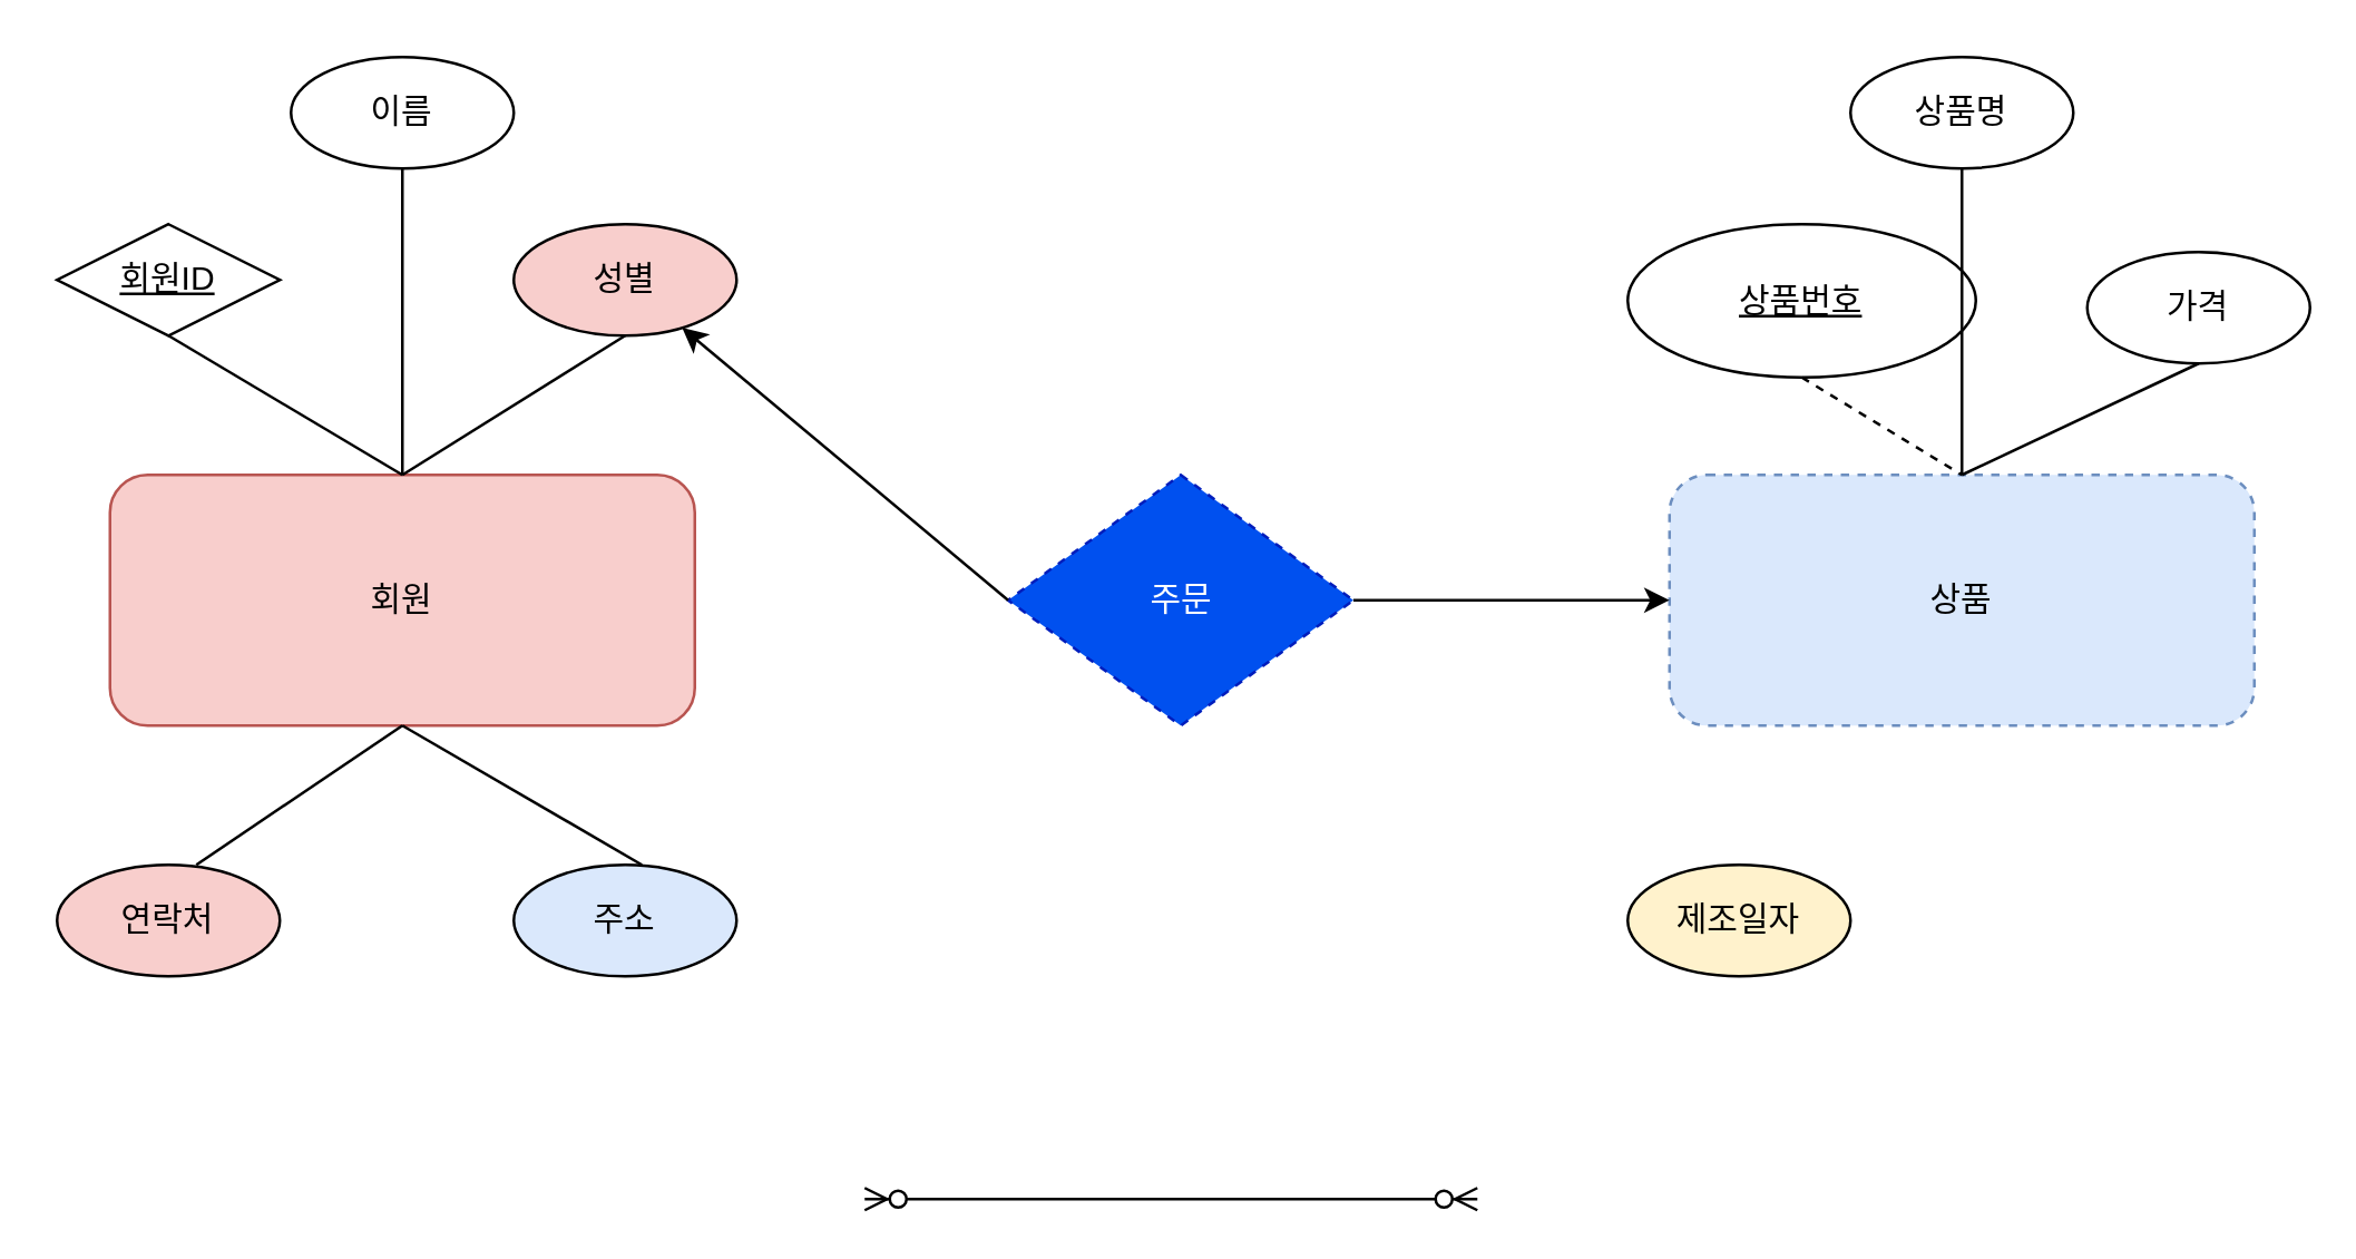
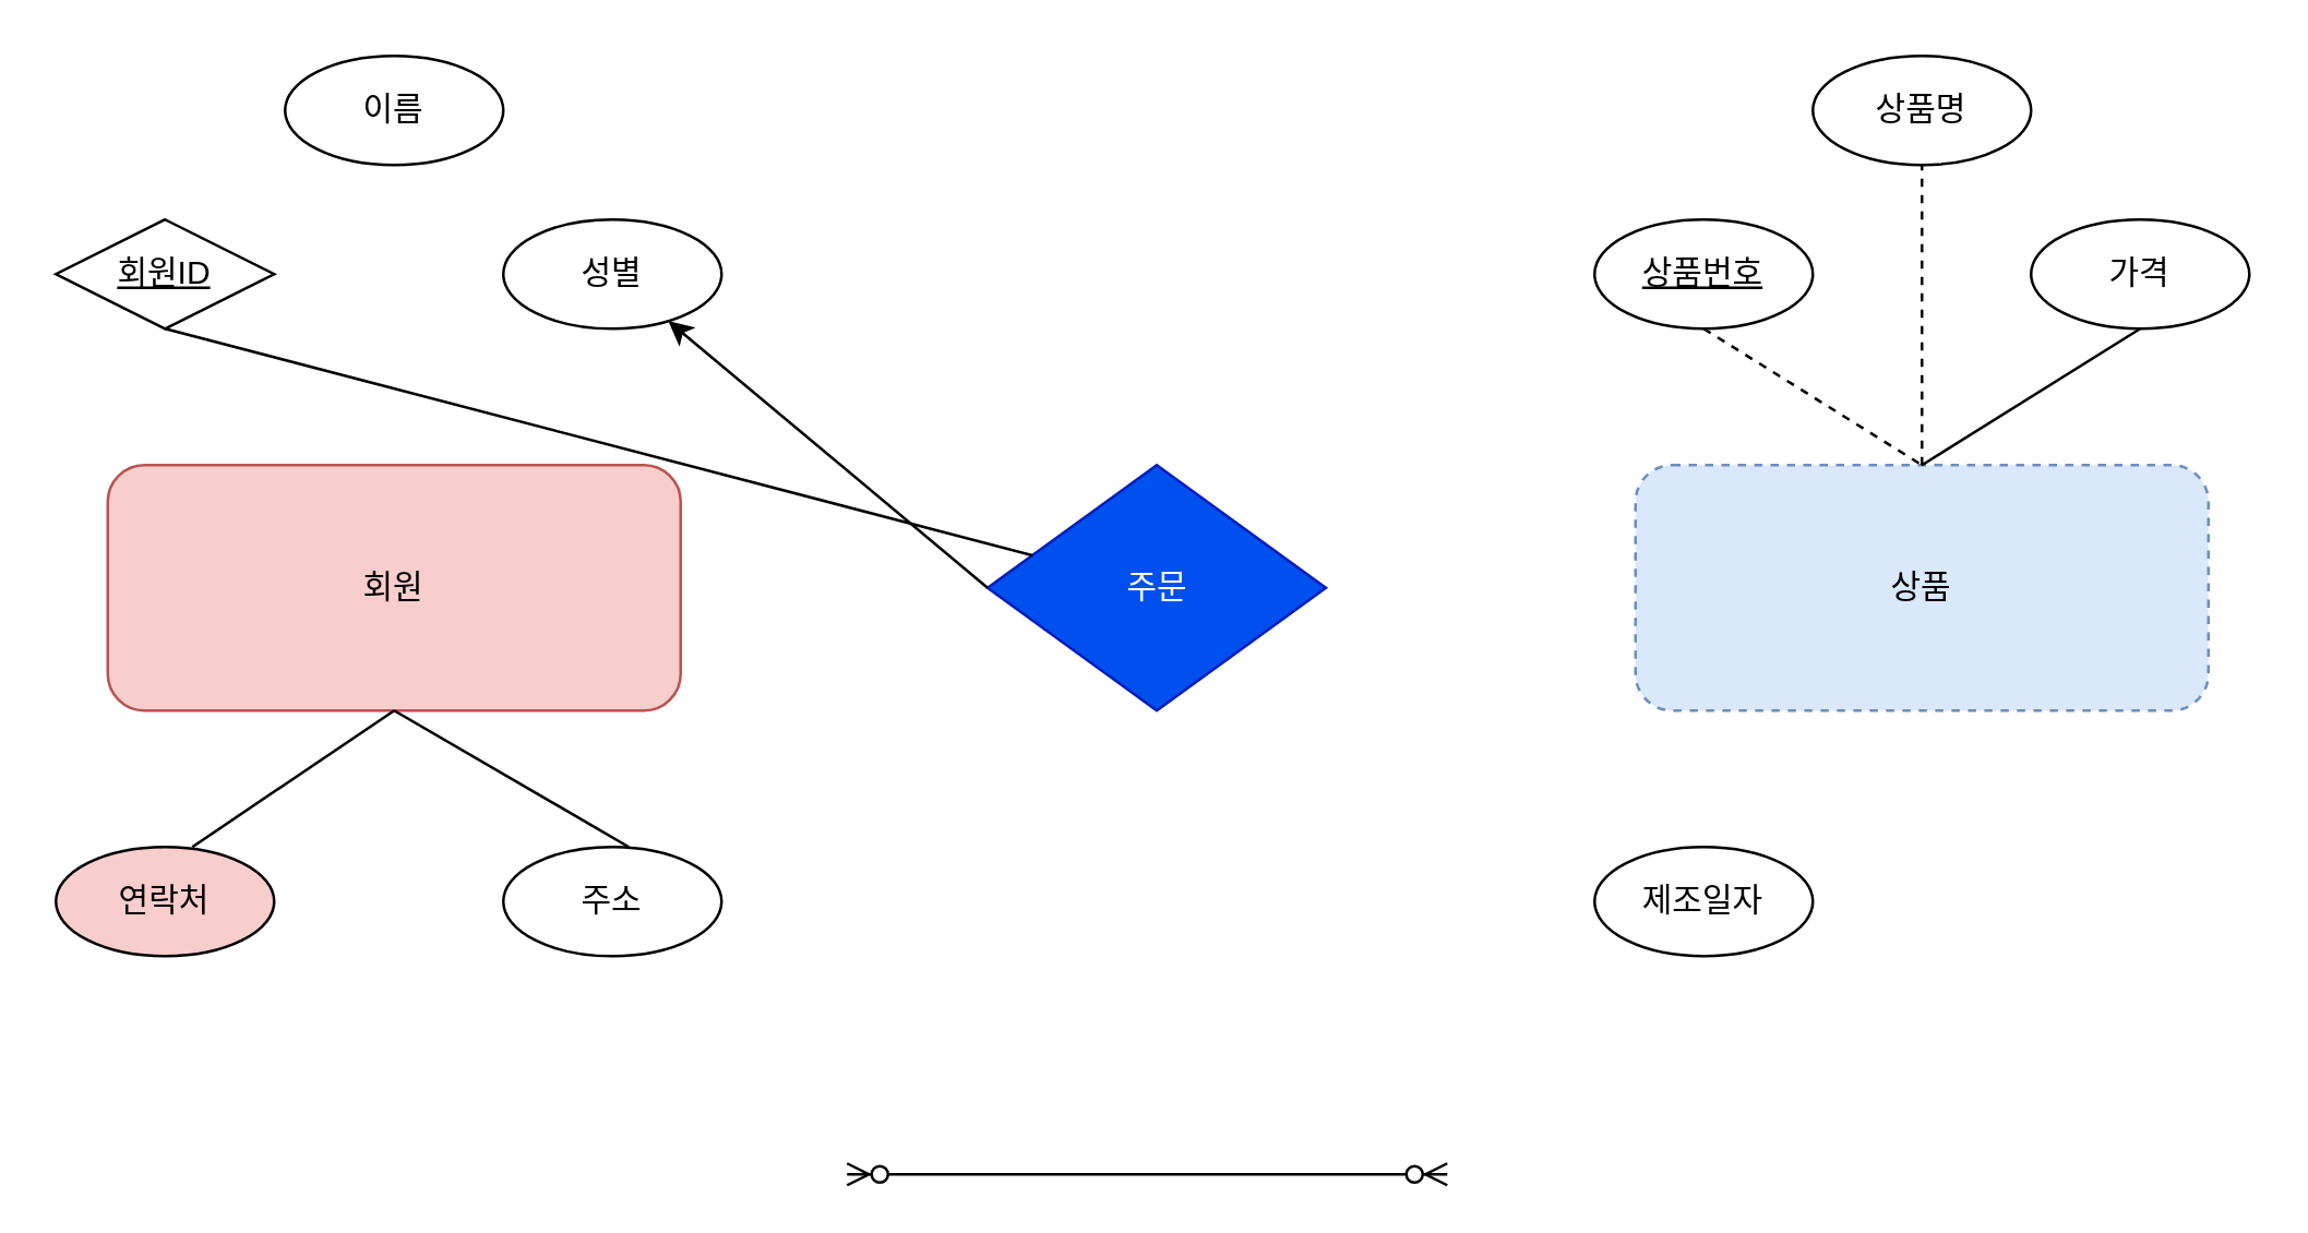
- <mxCell id="7" value="성별" style="ellipse;whiteSpace=wrap;html=1;rounded=1;fillColor=#f8cecc;" vertex="1" parent="1"><mxGeometry x="184" y="80" width="80" height="40" as="geometry" /></mxCell>
+ <mxCell id="7" value="성별" style="ellipse;whiteSpace=wrap;html=1;rounded=1;" vertex="1" parent="1"><mxGeometry x="184" y="80" width="80" height="40" as="geometry" /></mxCell>
- <mxCell id="13" value="" style="endArrow=none;html=1;rounded=1;strokeColor=default;align=center;verticalAlign=middle;fontFamily=Helvetica;fontSize=11;fontColor=default;labelBackgroundColor=default;exitX=0.5;exitY=0;exitDx=0;exitDy=0;entryX=0.5;entryY=1;entryDx=0;entryDy=0;" edge="1" parent="1" source="2" target="6"><mxGeometry width="50" height="50" relative="1" as="geometry"><mxPoint x="119" y="110" as="sourcePoint" /><mxPoint x="169" y="60" as="targetPoint" /></mxGeometry></mxCell>
- <mxCell id="17" value="&lt;u&gt;상품번호&lt;/u&gt;" style="ellipse;whiteSpace=wrap;html=1;rounded=1;" vertex="1" parent="1"><mxGeometry x="584" y="80" width="125" height="55" as="geometry" /></mxCell>
+ <mxCell id="17" value="&lt;u&gt;상품번호&lt;/u&gt;" style="ellipse;whiteSpace=wrap;html=1;rounded=1;" vertex="1" parent="1"><mxGeometry x="584" y="80" width="80" height="40" as="geometry" /></mxCell>
- <mxCell id="16" value="가격" style="ellipse;whiteSpace=wrap;html=1;rounded=1;" vertex="1" parent="1"><mxGeometry x="749" y="90" width="80" height="40" as="geometry" /></mxCell>
+ <mxCell id="16" value="가격" style="ellipse;whiteSpace=wrap;html=1;rounded=1;" vertex="1" parent="1"><mxGeometry x="744" y="80" width="80" height="40" as="geometry" /></mxCell>
- <mxCell id="20" value="" style="endArrow=none;html=1;rounded=1;strokeColor=default;align=center;verticalAlign=middle;fontFamily=Helvetica;fontSize=11;fontColor=default;labelBackgroundColor=default;entryX=0.5;entryY=1;entryDx=0;entryDy=0;exitX=0.5;exitY=0;exitDx=0;exitDy=0;" edge="1" parent="1" source="3" target="18"><mxGeometry width="50" height="50" relative="1" as="geometry"><mxPoint x="640" y="130" as="sourcePoint" /><mxPoint x="720" y="80" as="targetPoint" /></mxGeometry></mxCell>
+ <mxCell id="20" value="" style="endArrow=none;html=1;rounded=1;strokeColor=default;align=center;verticalAlign=middle;fontFamily=Helvetica;fontSize=11;fontColor=default;labelBackgroundColor=default;entryX=0.5;entryY=1;entryDx=0;entryDy=0;exitX=0.5;exitY=0;exitDx=0;exitDy=0;dashed=1;" edge="1" parent="1" source="3" target="18"><mxGeometry width="50" height="50" relative="1" as="geometry"><mxPoint x="640" y="130" as="sourcePoint" /><mxPoint x="720" y="80" as="targetPoint" /></mxGeometry></mxCell>
- <mxCell id="12" value="" style="endArrow=none;html=1;rounded=1;strokeColor=default;align=center;verticalAlign=middle;fontFamily=Helvetica;fontSize=11;fontColor=default;labelBackgroundColor=default;exitX=0.5;exitY=0;exitDx=0;exitDy=0;entryX=0.5;entryY=1;entryDx=0;entryDy=0;" edge="1" parent="1" source="2" target="7"><mxGeometry width="50" height="50" relative="1" as="geometry"><mxPoint x="180" y="150" as="sourcePoint" /><mxPoint x="230" y="100" as="targetPoint" /></mxGeometry></mxCell>
- <mxCell id="14" value="" style="endArrow=none;html=1;rounded=1;strokeColor=default;align=center;verticalAlign=middle;fontFamily=Helvetica;fontSize=11;fontColor=default;labelBackgroundColor=default;exitX=0.5;exitY=1;exitDx=0;exitDy=0;entryX=0.5;entryY=0;entryDx=0;entryDy=0;" edge="1" parent="1" source="5" target="2"><mxGeometry width="50" height="50" relative="1" as="geometry"><mxPoint x="60" y="160" as="sourcePoint" /><mxPoint x="110" y="110" as="targetPoint" /></mxGeometry></mxCell>
+ <mxCell id="14" value="" style="endArrow=none;html=1;rounded=1;strokeColor=default;align=center;verticalAlign=middle;fontFamily=Helvetica;fontSize=11;fontColor=default;labelBackgroundColor=default;exitX=0.5;exitY=1;exitDx=0;exitDy=0;" edge="1" parent="1" source="5" target="4"><mxGeometry width="50" height="50" relative="1" as="geometry"><mxPoint x="60" y="160" as="sourcePoint" /><mxPoint x="110" y="110" as="targetPoint" /></mxGeometry></mxCell>
- <mxCell id="4" value="주문" style="rhombus;whiteSpace=wrap;html=1;fillColor=#0050ef;fontColor=#ffffff;strokeColor=#001DBC;rounded=0;dashed=1;" vertex="1" parent="1"><mxGeometry x="361.5" y="170" width="124" height="90" as="geometry" /></mxCell>
+ <mxCell id="4" value="주문" style="rhombus;whiteSpace=wrap;html=1;fillColor=#0050ef;fontColor=#ffffff;strokeColor=#001DBC;rounded=0;" vertex="1" parent="1"><mxGeometry x="361.5" y="170" width="124" height="90" as="geometry" /></mxCell>
- <mxCell id="23" value="" style="endArrow=classic;html=1;rounded=1;strokeColor=default;align=center;verticalAlign=middle;fontFamily=Helvetica;fontSize=11;fontColor=default;labelBackgroundColor=default;entryX=0;entryY=0.5;entryDx=0;entryDy=0;exitX=1;exitY=0.5;exitDx=0;exitDy=0;" edge="1" parent="1" source="4" target="3"><mxGeometry width="50" height="50" relative="1" as="geometry"><mxPoint x="593" y="270" as="sourcePoint" /><mxPoint x="480" y="270" as="targetPoint" /></mxGeometry></mxCell>
- <mxCell id="9" value="주소" style="ellipse;whiteSpace=wrap;html=1;rounded=1;fillColor=#dae8fc;" vertex="1" parent="1"><mxGeometry x="184" y="310" width="80" height="40" as="geometry" /></mxCell>
+ <mxCell id="9" value="주소" style="ellipse;whiteSpace=wrap;html=1;rounded=1;" vertex="1" parent="1"><mxGeometry x="184" y="310" width="80" height="40" as="geometry" /></mxCell>
- <mxCell id="15" value="제조일자" style="ellipse;whiteSpace=wrap;html=1;rounded=1;fillColor=#fff2cc;" vertex="1" parent="1"><mxGeometry x="584" y="310" width="80" height="40" as="geometry" /></mxCell>
+ <mxCell id="15" value="제조일자" style="ellipse;whiteSpace=wrap;html=1;rounded=1;" vertex="1" parent="1"><mxGeometry x="584" y="310" width="80" height="40" as="geometry" /></mxCell>
